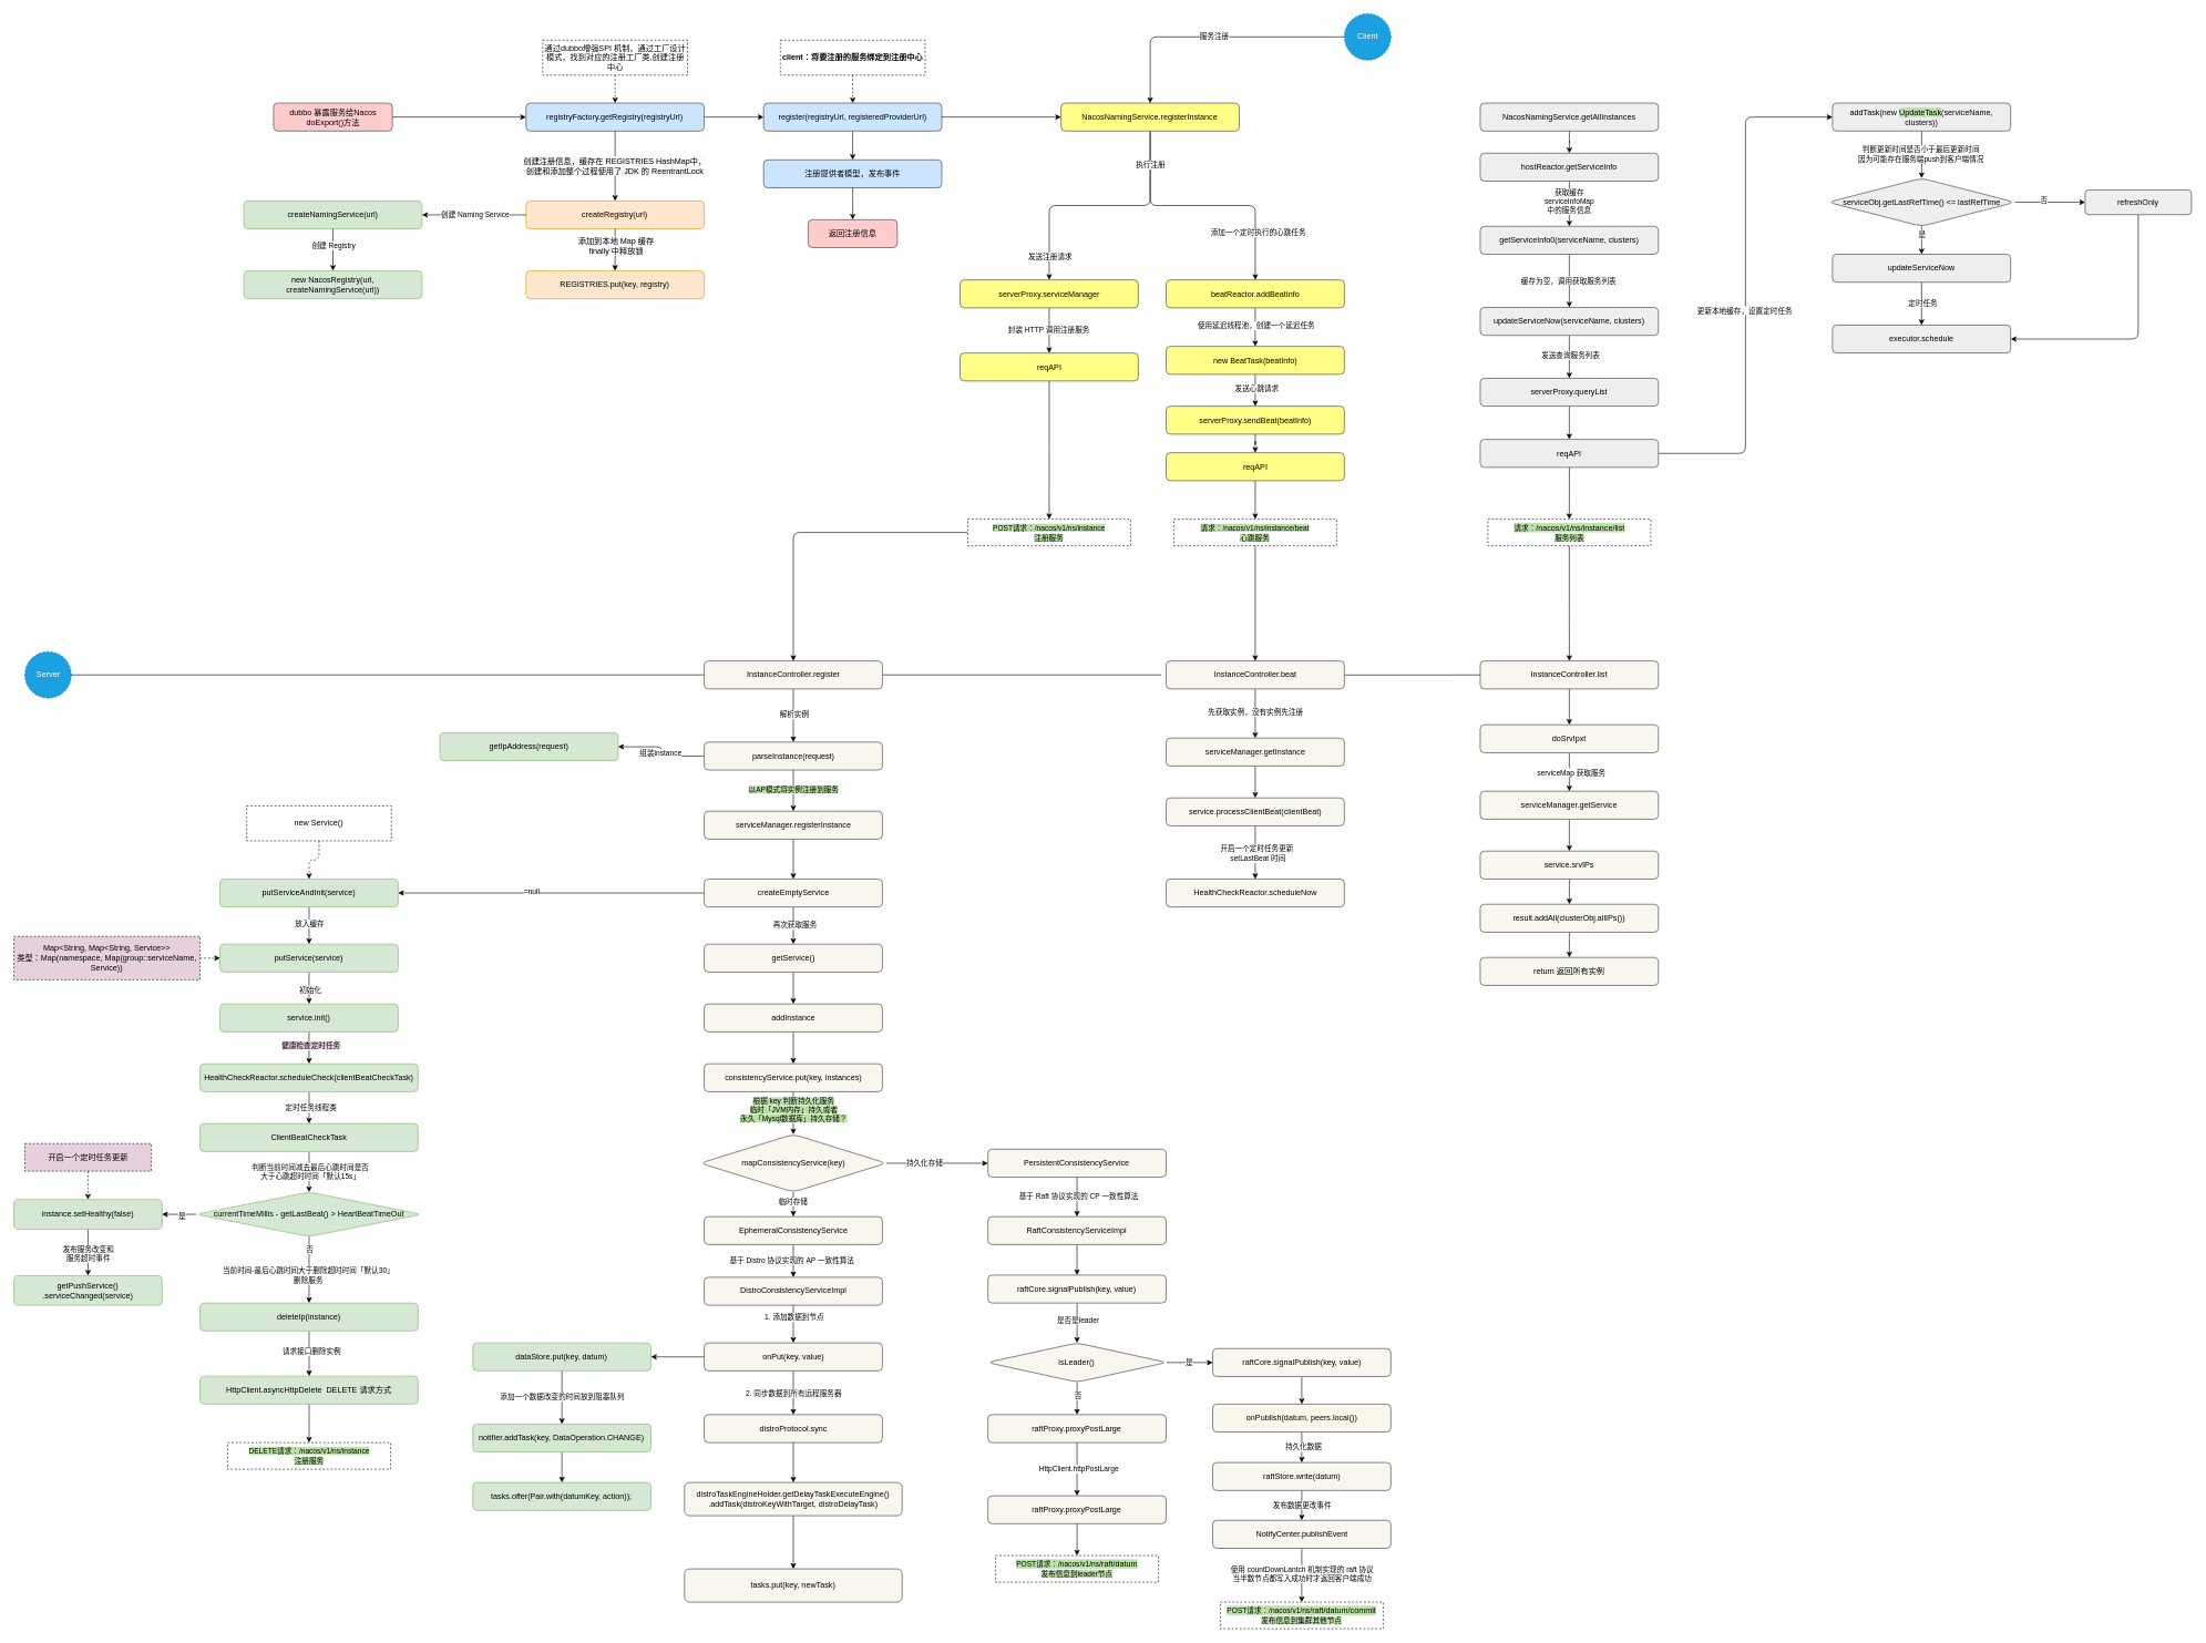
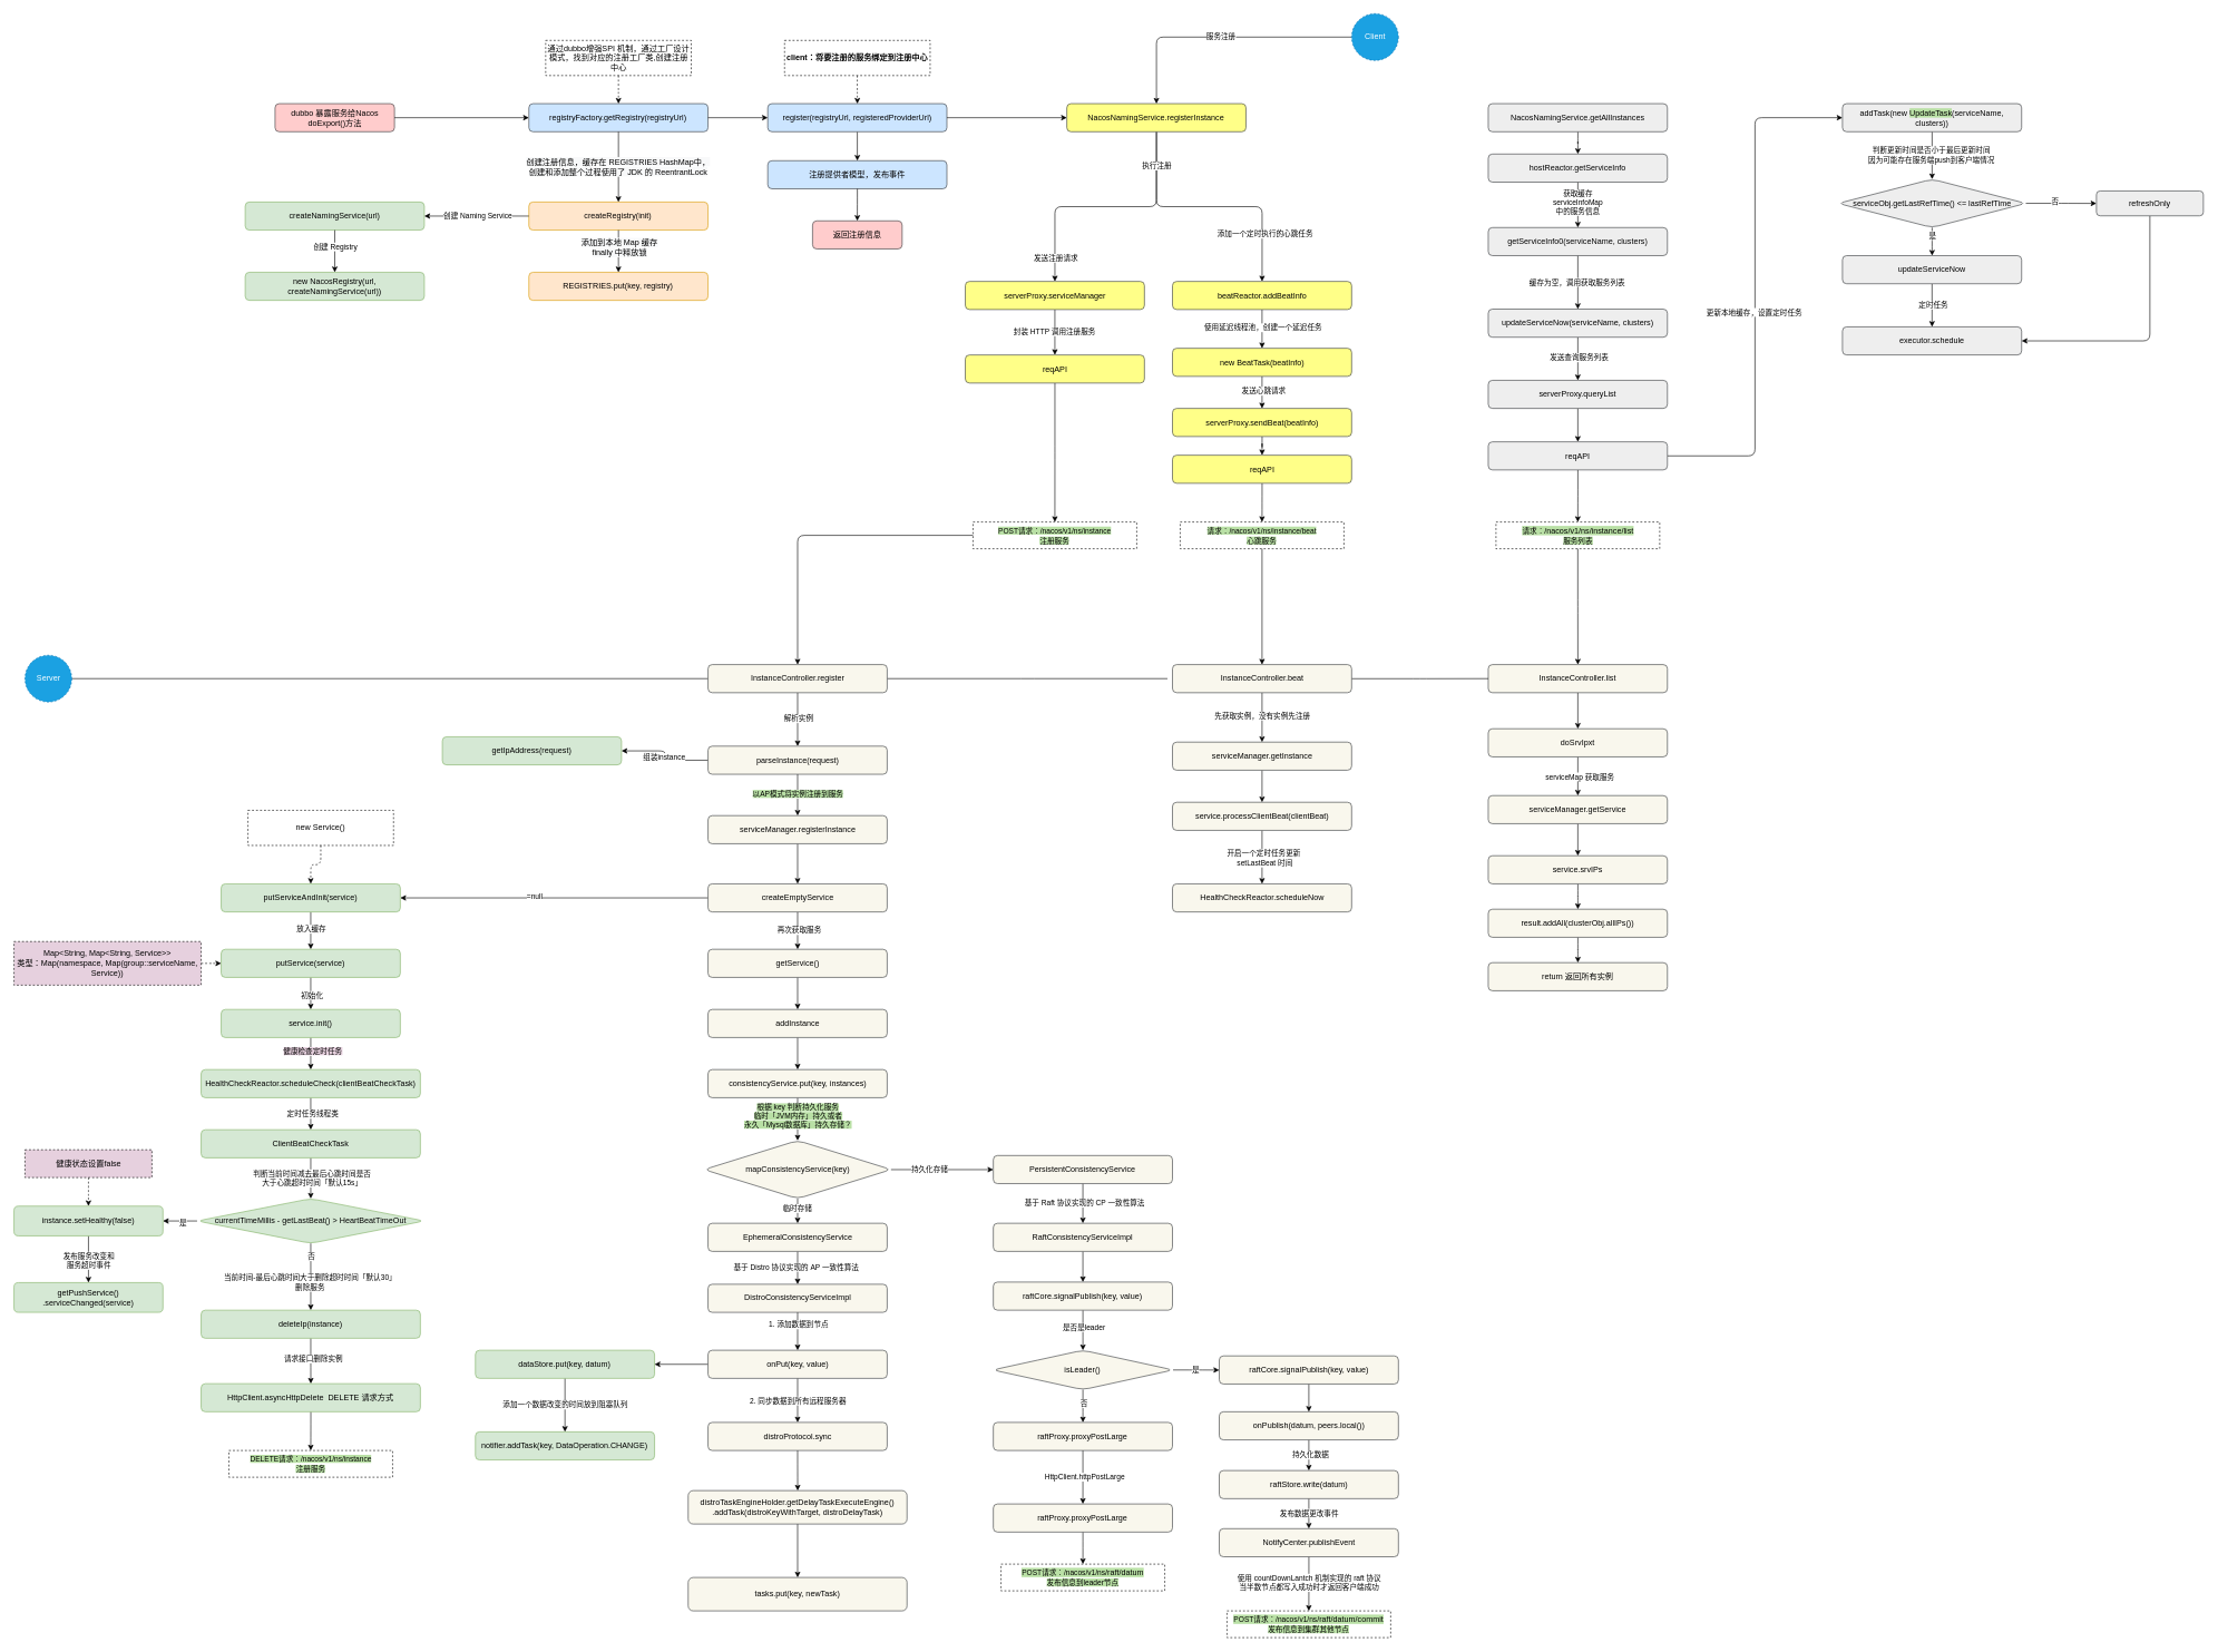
- <mxCell id="11" value="createRegistry(url)" style="rounded=1;whiteSpace=wrap;html=1;strokeColor=#d79b00;fillColor=#ffe6cc;" parent="1" vertex="1"><mxGeometry x="790.468" y="301.795" width="268.085" height="42.051" as="geometry" /></mxCell>
+ <mxCell id="11" value="createRegistry(init)" style="rounded=1;whiteSpace=wrap;html=1;strokeColor=#d79b00;fillColor=#ffe6cc;" parent="1" vertex="1"><mxGeometry x="790.468" y="301.795" width="268.085" height="42.051" as="geometry" /></mxCell>
- <mxCell id="155" value="开启一个定时任务更新" style="text;html=1;align=center;verticalAlign=middle;whiteSpace=wrap;rounded=0;strokeColor=#000000;dashed=1;fillColor=#E6D0DE;" parent="1" vertex="1"><mxGeometry x="36.5" y="1720" width="190" height="41.6" as="geometry" /></mxCell>
+ <mxCell id="155" value="健康状态设置false" style="text;html=1;align=center;verticalAlign=middle;whiteSpace=wrap;rounded=0;strokeColor=#000000;dashed=1;fillColor=#E6D0DE;" parent="1" vertex="1"><mxGeometry x="36.5" y="1720" width="190" height="41.6" as="geometry" /></mxCell>
- <mxCell id="189" value="" style="edgeStyle=orthogonalEdgeStyle;rounded=1;orthogonalLoop=1;jettySize=auto;html=1;endArrow=classic;endFill=1;" parent="1" source="190" target="191" edge="1"><mxGeometry relative="1" as="geometry" /></mxCell>
- <mxCell id="191" value="tasks.offer(Pair.with(datumKey, action));" style="rounded=1;whiteSpace=wrap;html=1;fillColor=#d5e8d4;strokeColor=#82b366;" parent="1" vertex="1"><mxGeometry x="710.465" y="2230.001" width="268.085" height="42.051" as="geometry" /></mxCell>
